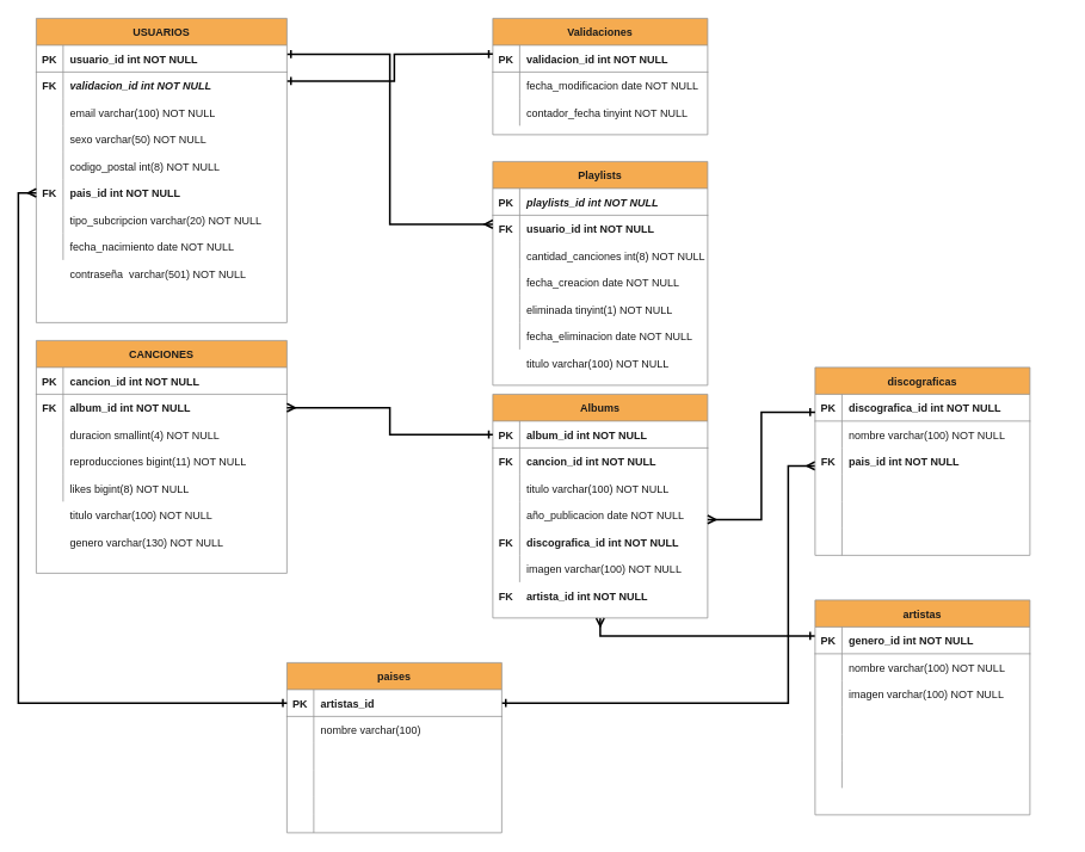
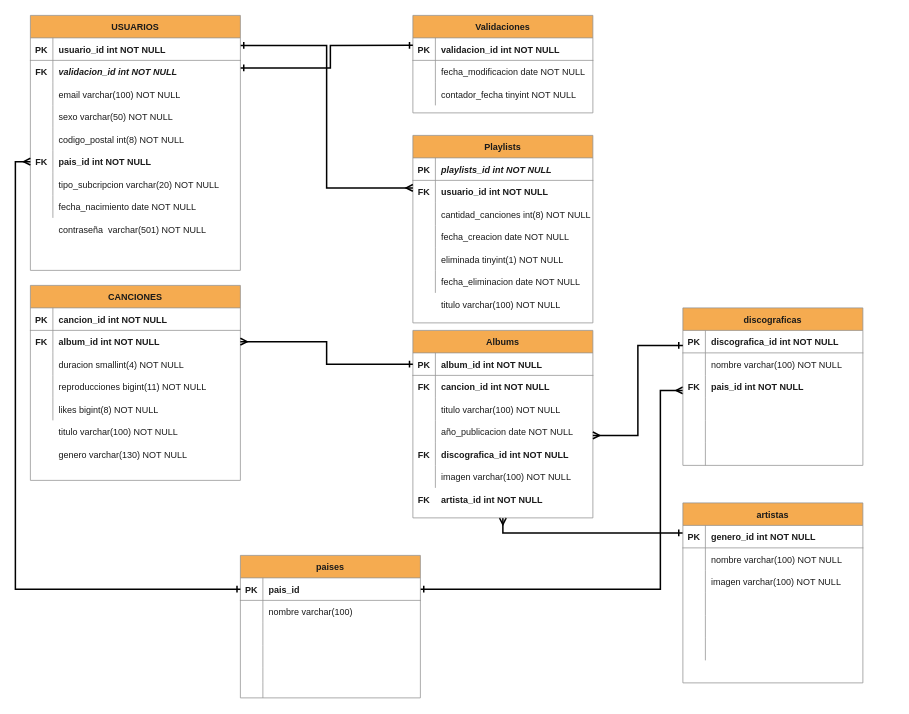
- <mxCell id="162" value="artistas_id" style="shape=partialRectangle;overflow=hidden;connectable=0;fillColor=none;top=0;left=0;bottom=0;right=0;align=left;spacingLeft=6;fontStyle=1;labelBackgroundColor=none;strokeColor=#909090;fontColor=#1A1A1A;rounded=0;" vertex="1" parent="160"><mxGeometry x="30" width="210" height="30" as="geometry"><mxRectangle width="210" height="30" as="alternateBounds" /></mxGeometry></mxCell>
+ <mxCell id="162" value="pais_id" style="shape=partialRectangle;overflow=hidden;connectable=0;fillColor=none;top=0;left=0;bottom=0;right=0;align=left;spacingLeft=6;fontStyle=1;labelBackgroundColor=none;strokeColor=#909090;fontColor=#1A1A1A;rounded=0;" vertex="1" parent="160"><mxGeometry x="30" width="210" height="30" as="geometry"><mxRectangle width="210" height="30" as="alternateBounds" /></mxGeometry></mxCell>
